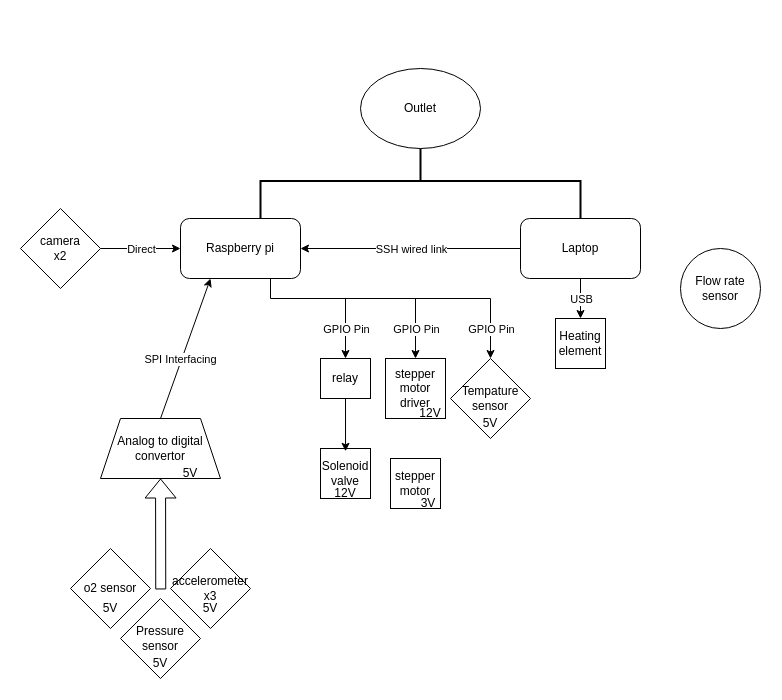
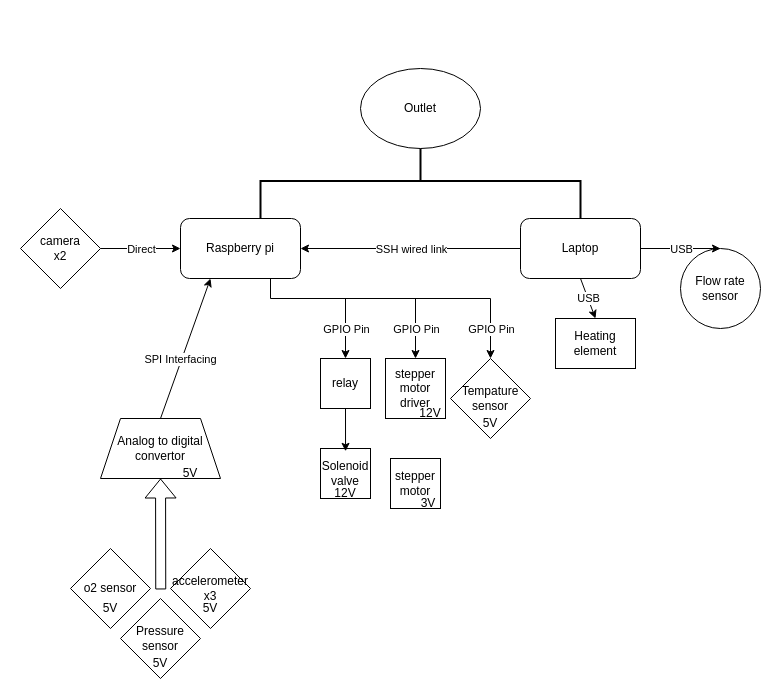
+ <mxCell id="18" value="" style="endArrow=classic;html=1;rounded=0;exitX=1;exitY=0.5;exitDx=0;exitDy=0;entryX=0.5;entryY=0;entryDx=0;entryDy=0;" parent="1" source="4" target="11" edge="1"><mxGeometry relative="1" as="geometry"><mxPoint x="540" y="298" as="sourcePoint" /><mxPoint x="640" y="298" as="targetPoint" /></mxGeometry></mxCell>
+ <mxCell id="19" value="USB" style="edgeLabel;resizable=0;html=1;;align=center;verticalAlign=middle;" parent="18" connectable="0" vertex="1"><mxGeometry relative="1" as="geometry" /></mxCell>
- <mxCell id="8" value="Heating element" style="whiteSpace=wrap;html=1;aspect=fixed;" parent="1" vertex="1"><mxGeometry x="555" y="318" width="50" height="50" as="geometry" /></mxCell>
+ <mxCell id="8" value="Heating element" style="whiteSpace=wrap;html=1;aspect=fixed;" parent="1" vertex="1"><mxGeometry x="555" y="318" width="80" height="50" as="geometry" /></mxCell>
- <mxCell id="29" value="relay" style="whiteSpace=wrap;html=1;aspect=fixed;" parent="1" vertex="1"><mxGeometry x="320" y="358" width="50" height="40" as="geometry" /></mxCell>
+ <mxCell id="29" value="relay" style="whiteSpace=wrap;html=1;aspect=fixed;" parent="1" vertex="1"><mxGeometry x="320" y="358" width="50" height="50" as="geometry" /></mxCell>
